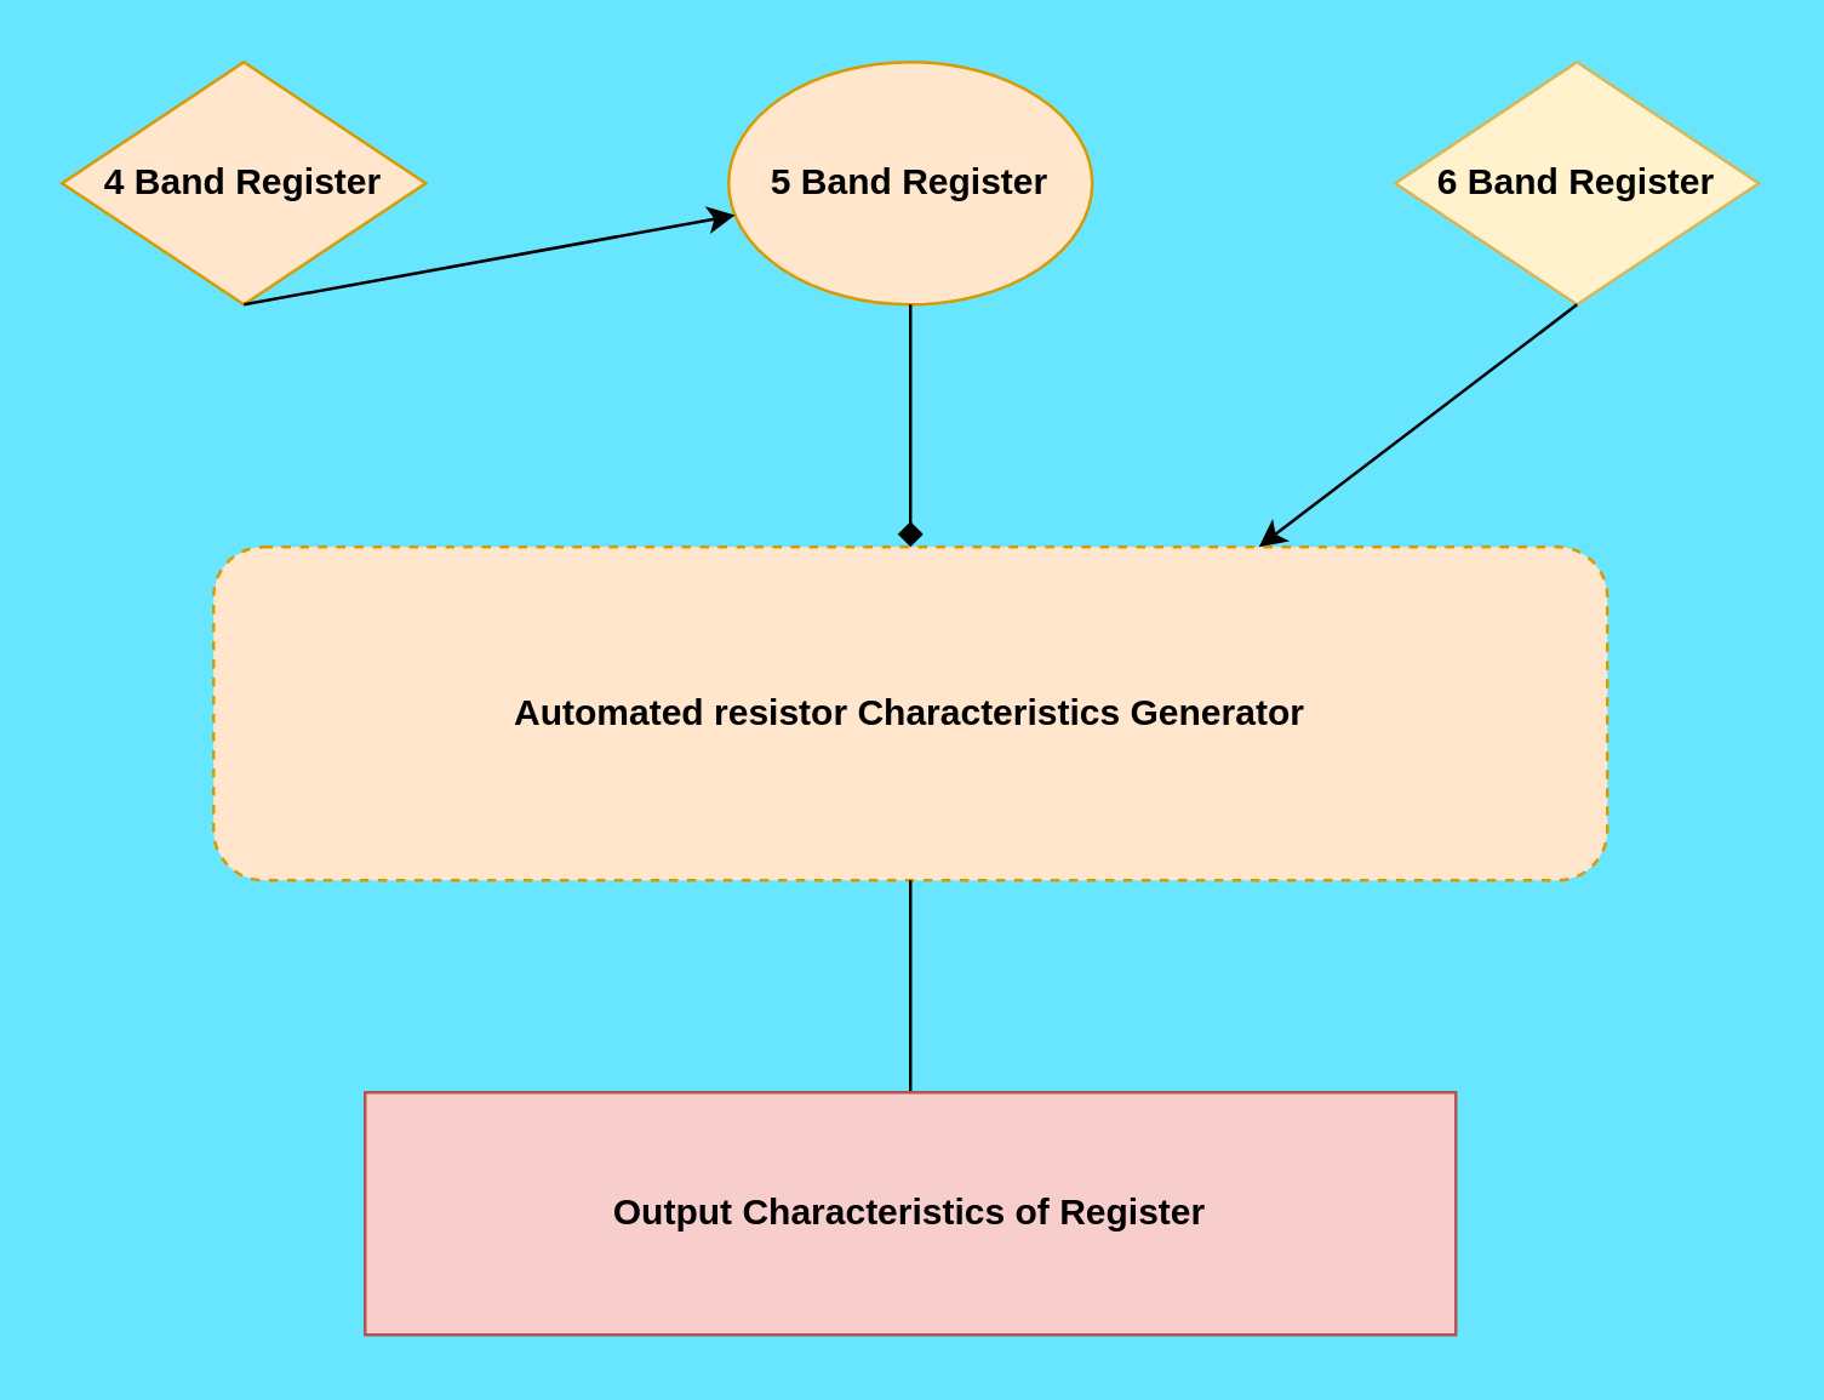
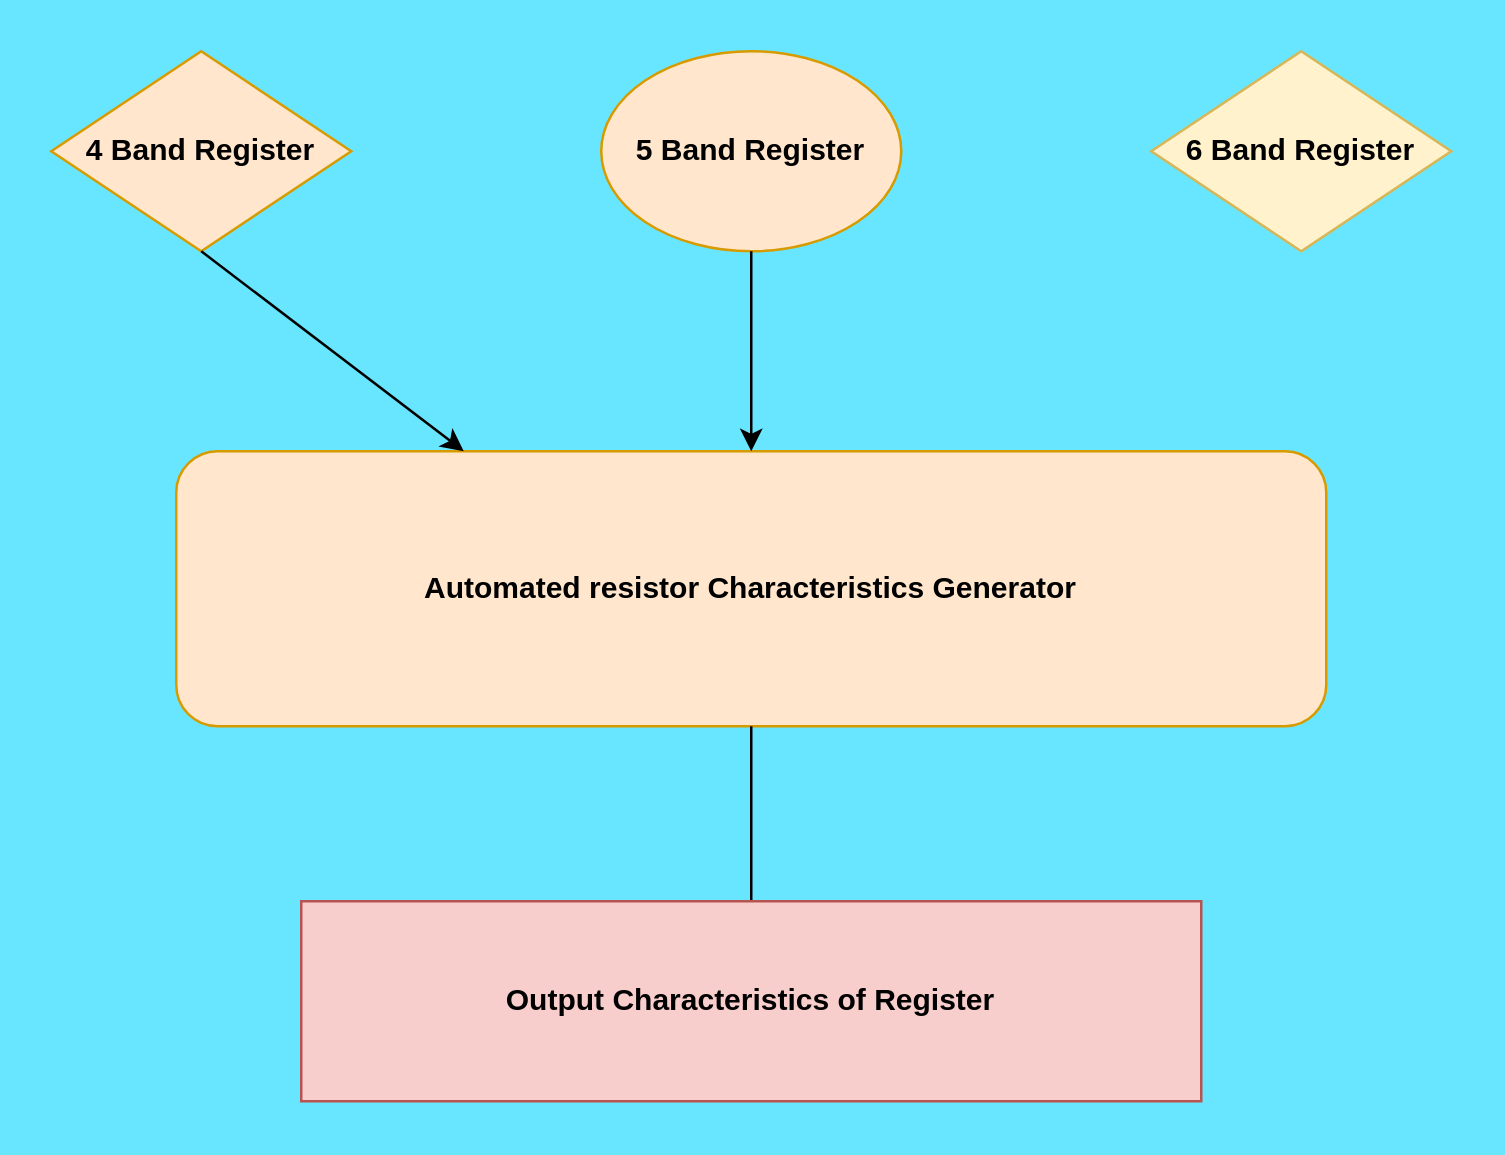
- <mxCell id="6" value="" style="endArrow=classic;html=1;exitX=0.5;exitY=1;exitDx=0;exitDy=0;" edge="1" parent="1" source="2" target="3"><mxGeometry width="50" height="50" relative="1" as="geometry"><mxPoint x="280" y="280" as="sourcePoint" /><mxPoint x="160" y="120" as="targetPoint" /></mxGeometry></mxCell>
+ <mxCell id="6" value="" style="endArrow=classic;html=1;exitX=0.5;exitY=1;exitDx=0;exitDy=0;entryX=0.25;entryY=0;entryDx=0;entryDy=0;" edge="1" parent="1" source="2" target="5"><mxGeometry width="50" height="50" relative="1" as="geometry"><mxPoint x="280" y="280" as="sourcePoint" /><mxPoint x="160" y="120" as="targetPoint" /></mxGeometry></mxCell>
- <mxCell id="8" value="" style="endArrow=classic;html=1;exitX=0.5;exitY=1;exitDx=0;exitDy=0;entryX=0.75;entryY=0;entryDx=0;entryDy=0;" edge="1" parent="1" source="4" target="5"><mxGeometry width="50" height="50" relative="1" as="geometry"><mxPoint x="280" y="280" as="sourcePoint" /><mxPoint x="330" y="230" as="targetPoint" /><Array as="points" /></mxGeometry></mxCell>
- <mxCell id="7" value="" style="endArrow=diamond;html=1;exitX=0.5;exitY=1;exitDx=0;exitDy=0;entryX=0.5;entryY=0;entryDx=0;entryDy=0;" edge="1" parent="1" source="3" target="5"><mxGeometry width="50" height="50" relative="1" as="geometry"><mxPoint x="280" y="280" as="sourcePoint" /><mxPoint x="330" y="230" as="targetPoint" /><Array as="points" /></mxGeometry></mxCell>
+ <mxCell id="7" value="" style="endArrow=classic;html=1;exitX=0.5;exitY=1;exitDx=0;exitDy=0;entryX=0.5;entryY=0;entryDx=0;entryDy=0;" edge="1" parent="1" source="3" target="5"><mxGeometry width="50" height="50" relative="1" as="geometry"><mxPoint x="280" y="280" as="sourcePoint" /><mxPoint x="330" y="230" as="targetPoint" /><Array as="points" /></mxGeometry></mxCell>
- <mxCell id="5" value="Automated resistor Characteristics Generator" style="rounded=1;whiteSpace=wrap;html=1;fontStyle=1;fillColor=#ffe6cc;strokeColor=#d79b00;dashed=1;" vertex="1" parent="1"><mxGeometry x="70" y="180" width="460" height="110" as="geometry" /></mxCell>
+ <mxCell id="5" value="Automated resistor Characteristics Generator" style="rounded=1;whiteSpace=wrap;html=1;fontStyle=1;fillColor=#ffe6cc;strokeColor=#d79b00;" vertex="1" parent="1"><mxGeometry x="70" y="180" width="460" height="110" as="geometry" /></mxCell>
